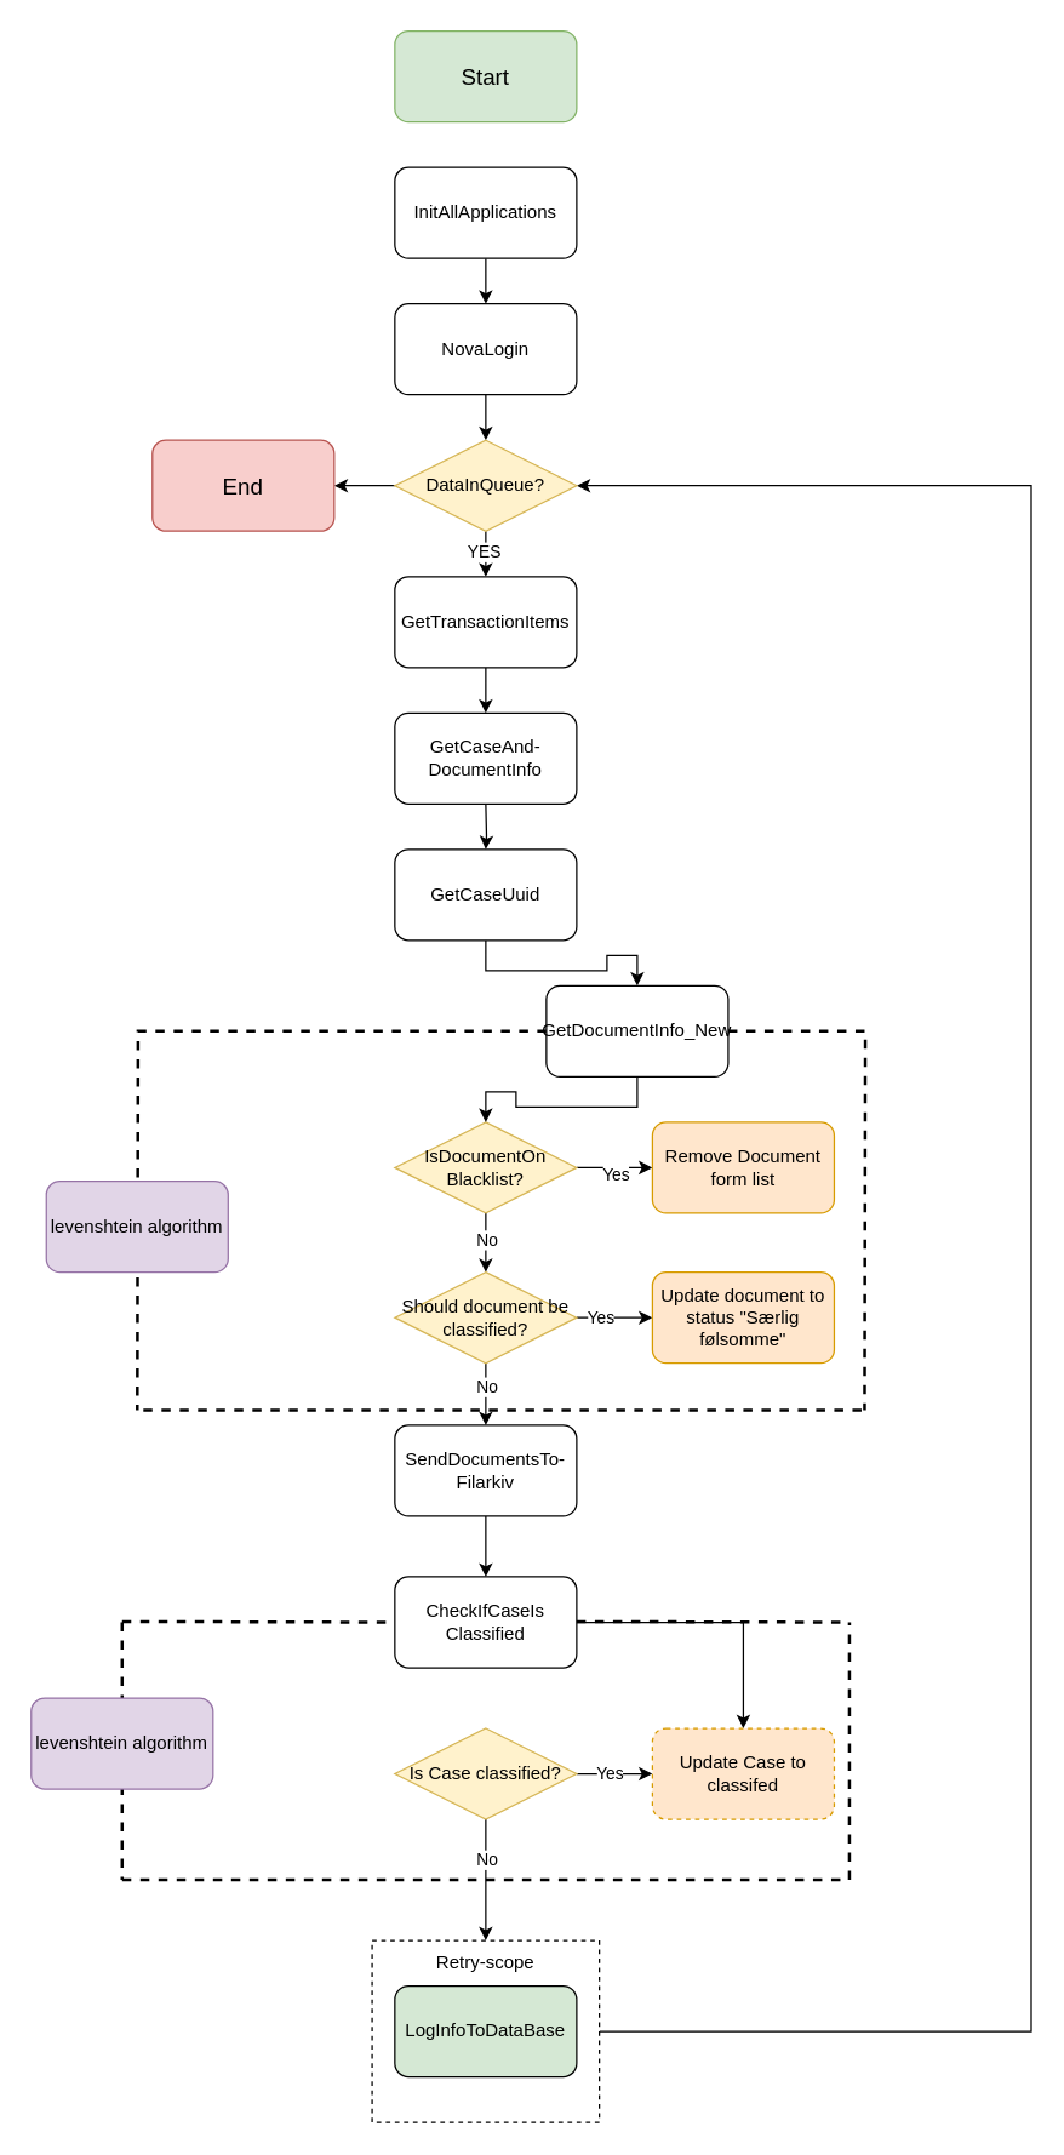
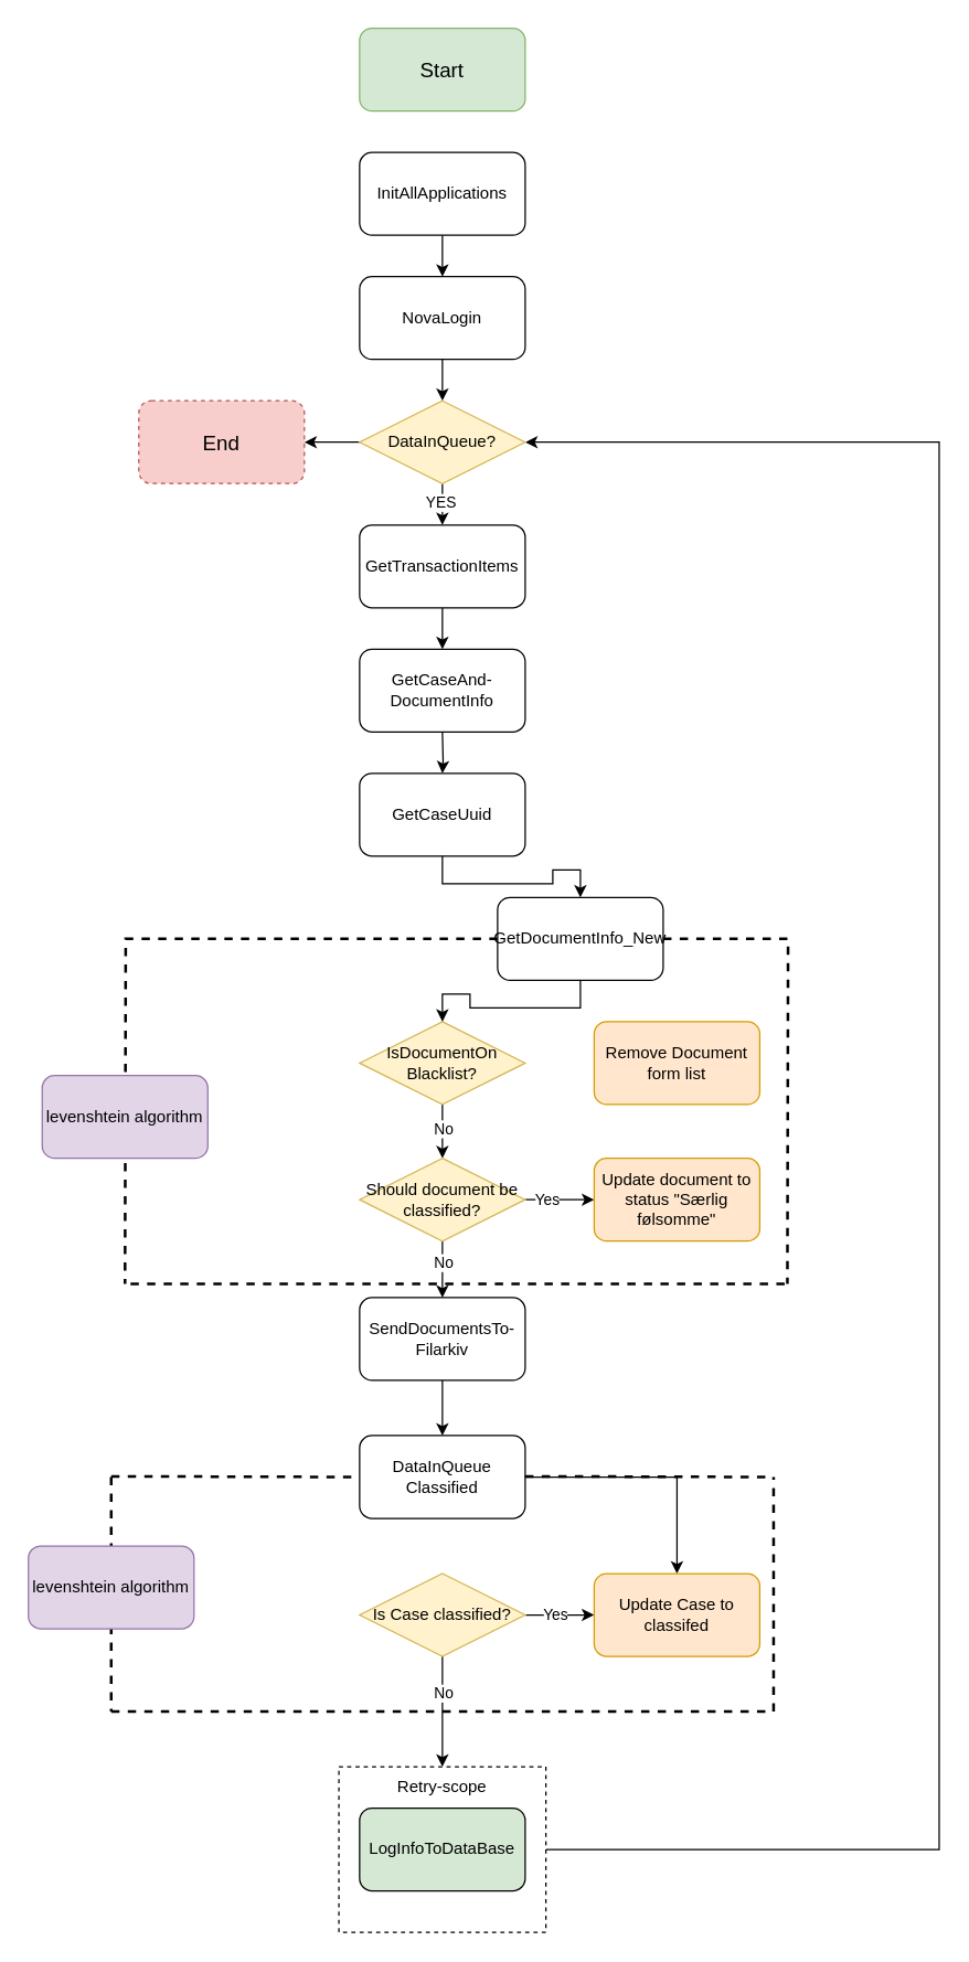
- <mxCell id="32" value="&lt;font style=&quot;font-size: 15px;&quot;&gt;End&lt;/font&gt;" style="rounded=1;whiteSpace=wrap;html=1;fillColor=#f8cecc;strokeColor=#b85450;" parent="1" vertex="1"><mxGeometry x="100" y="290" width="120" height="60" as="geometry" /></mxCell>
+ <mxCell id="32" value="&lt;font style=&quot;font-size: 15px;&quot;&gt;End&lt;/font&gt;" style="rounded=1;whiteSpace=wrap;html=1;fillColor=#f8cecc;strokeColor=#b85450;dashed=1;" parent="1" vertex="1"><mxGeometry x="100" y="290" width="120" height="60" as="geometry" /></mxCell>
- <mxCell id="16" value="" style="edgeStyle=orthogonalEdgeStyle;rounded=0;orthogonalLoop=1;jettySize=auto;html=1;" parent="1" source="20" target="29" edge="1"><mxGeometry relative="1" as="geometry" /></mxCell>
- <mxCell id="17" value="Yes" style="edgeLabel;html=1;align=center;verticalAlign=middle;resizable=0;points=[];" parent="16" vertex="1" connectable="0"><mxGeometry y="-4" relative="1" as="geometry"><mxPoint as="offset" /></mxGeometry></mxCell>
- <mxCell id="42" value="CheckIfCaseIs&lt;div&gt;Classified&lt;/div&gt;" style="rounded=1;whiteSpace=wrap;html=1;" parent="1" vertex="1"><mxGeometry x="260" y="1040" width="120" height="60" as="geometry" /></mxCell>
+ <mxCell id="42" value="DataInQueue&lt;div&gt;Classified&lt;/div&gt;" style="rounded=1;whiteSpace=wrap;html=1;" parent="1" vertex="1"><mxGeometry x="260" y="1040" width="120" height="60" as="geometry" /></mxCell>
- <mxCell id="48" value="Update Case to classifed" style="rounded=1;whiteSpace=wrap;html=1;fillColor=#ffe6cc;strokeColor=#d79b00;dashed=1;" parent="1" vertex="1"><mxGeometry x="430" y="1140" width="120" height="60" as="geometry" /></mxCell>
+ <mxCell id="48" value="Update Case to classifed" style="rounded=1;whiteSpace=wrap;html=1;fillColor=#ffe6cc;strokeColor=#d79b00;" parent="1" vertex="1"><mxGeometry x="430" y="1140" width="120" height="60" as="geometry" /></mxCell>
